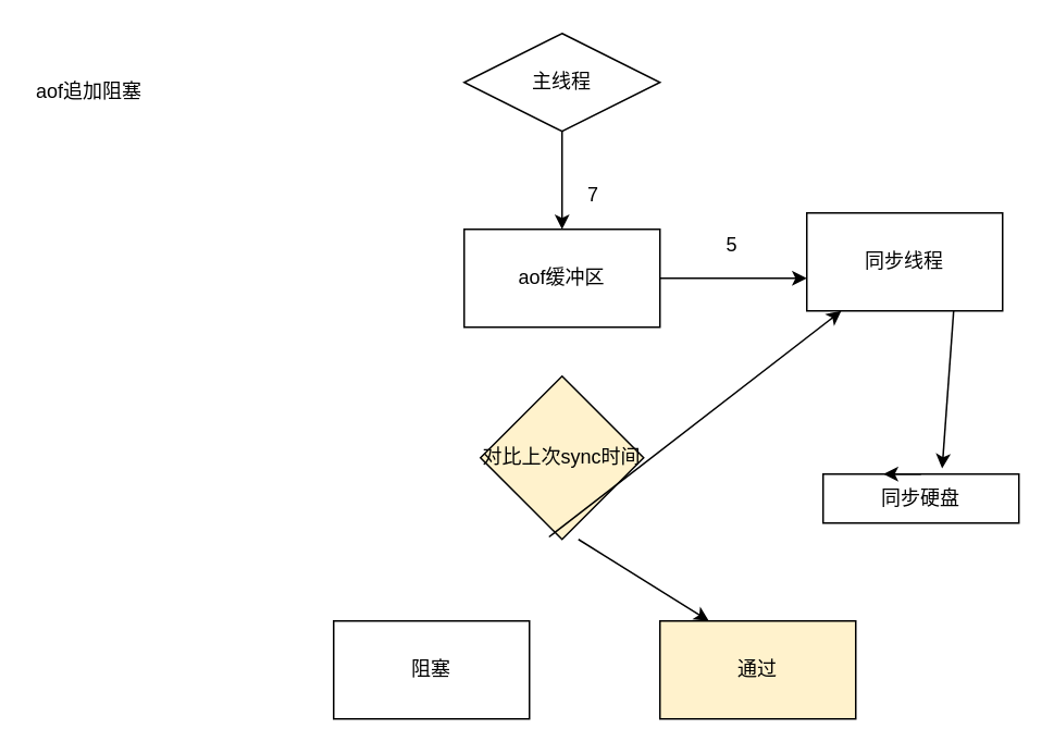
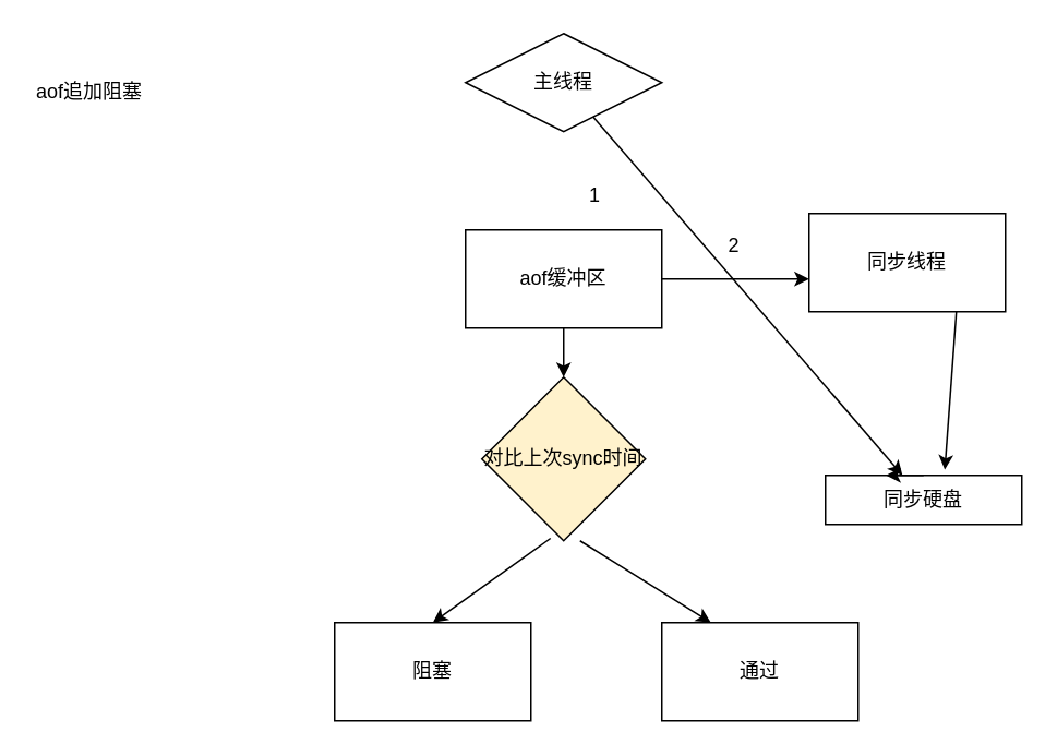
- <mxCell id="10" value="" style="endArrow=classic;html=1;" edge="1" parent="1" source="2" target="4"><mxGeometry width="50" height="50" relative="1" as="geometry"><mxPoint x="324" y="160" as="sourcePoint" /><mxPoint x="374" y="110" as="targetPoint" /></mxGeometry></mxCell>
+ <mxCell id="10" value="" style="endArrow=classic;html=1;" edge="1" parent="1" source="2" target="7"><mxGeometry width="50" height="50" relative="1" as="geometry"><mxPoint x="324" y="160" as="sourcePoint" /><mxPoint x="374" y="110" as="targetPoint" /></mxGeometry></mxCell>
- <mxCell id="15" value="7" style="text;html=1;resizable=0;points=[];autosize=1;align=left;verticalAlign=top;spacingTop=-4;" vertex="1" parent="1"><mxGeometry x="358" y="109" width="20" height="20" as="geometry" /></mxCell>
+ <mxCell id="15" value="1" style="text;html=1;resizable=0;points=[];autosize=1;align=left;verticalAlign=top;spacingTop=-4;" vertex="1" parent="1"><mxGeometry x="358" y="109" width="20" height="20" as="geometry" /></mxCell>
- <mxCell id="16" value="5" style="text;html=1;resizable=0;points=[];autosize=1;align=left;verticalAlign=top;spacingTop=-4;" vertex="1" parent="1"><mxGeometry x="443" y="140" width="20" height="20" as="geometry" /></mxCell>
+ <mxCell id="16" value="2" style="text;html=1;resizable=0;points=[];autosize=1;align=left;verticalAlign=top;spacingTop=-4;" vertex="1" parent="1"><mxGeometry x="443" y="140" width="20" height="20" as="geometry" /></mxCell>
+ <mxCell id="11" value="" style="endArrow=classic;html=1;" edge="1" parent="1" source="4" target="5"><mxGeometry width="50" height="50" relative="1" as="geometry"><mxPoint x="154" y="490" as="sourcePoint" /><mxPoint x="204" y="440" as="targetPoint" /></mxGeometry></mxCell>
- <mxCell id="13" value="" style="endArrow=classic;html=1;exitX=0.42;exitY=0.985;exitDx=0;exitDy=0;exitPerimeter=0;" edge="1" parent="1" source="5" target="6"><mxGeometry width="50" height="50" relative="1" as="geometry"><mxPoint x="154" y="490" as="sourcePoint" /><mxPoint x="204" y="440" as="targetPoint" /></mxGeometry></mxCell>
+ <mxCell id="13" value="" style="endArrow=classic;html=1;entryX=0.5;entryY=0;entryDx=0;entryDy=0;exitX=0.42;exitY=0.985;exitDx=0;exitDy=0;exitPerimeter=0;" edge="1" parent="1" source="5" target="8"><mxGeometry width="50" height="50" relative="1" as="geometry"><mxPoint x="154" y="490" as="sourcePoint" /><mxPoint x="204" y="440" as="targetPoint" /></mxGeometry></mxCell>
- <mxCell id="9" value="通过" style="rounded=0;whiteSpace=wrap;html=1;fillColor=#fff2cc;" vertex="1" parent="1"><mxGeometry x="404" y="380" width="120" height="60" as="geometry" /></mxCell>
+ <mxCell id="9" value="通过" style="rounded=0;whiteSpace=wrap;html=1;" vertex="1" parent="1"><mxGeometry x="404" y="380" width="120" height="60" as="geometry" /></mxCell>
